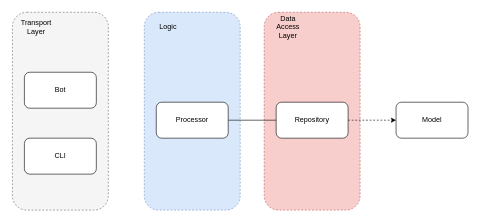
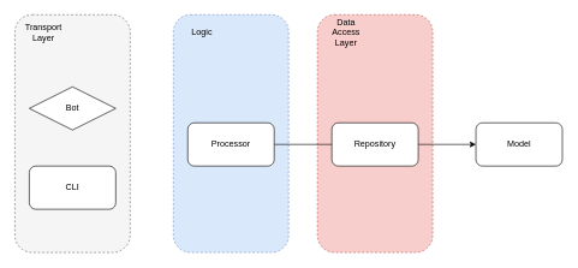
- <mxCell id="10" value="Bot" style="rounded=1;whiteSpace=wrap;html=1;" vertex="1" parent="1"><mxGeometry x="40" y="120" width="120" height="60" as="geometry" /></mxCell>
+ <mxCell id="10" value="Bot" style="rhombus;whiteSpace=wrap;html=1;" vertex="1" parent="1"><mxGeometry x="40" y="120" width="120" height="60" as="geometry" /></mxCell>
- <mxCell id="6" value="" style="edgeStyle=orthogonalEdgeStyle;rounded=0;orthogonalLoop=1;jettySize=auto;html=1;dashed=1;" edge="1" parent="1" source="7" target="9"><mxGeometry relative="1" as="geometry" /></mxCell>
+ <mxCell id="6" value="" style="edgeStyle=orthogonalEdgeStyle;rounded=0;orthogonalLoop=1;jettySize=auto;html=1;" edge="1" parent="1" source="7" target="9"><mxGeometry relative="1" as="geometry" /></mxCell>
